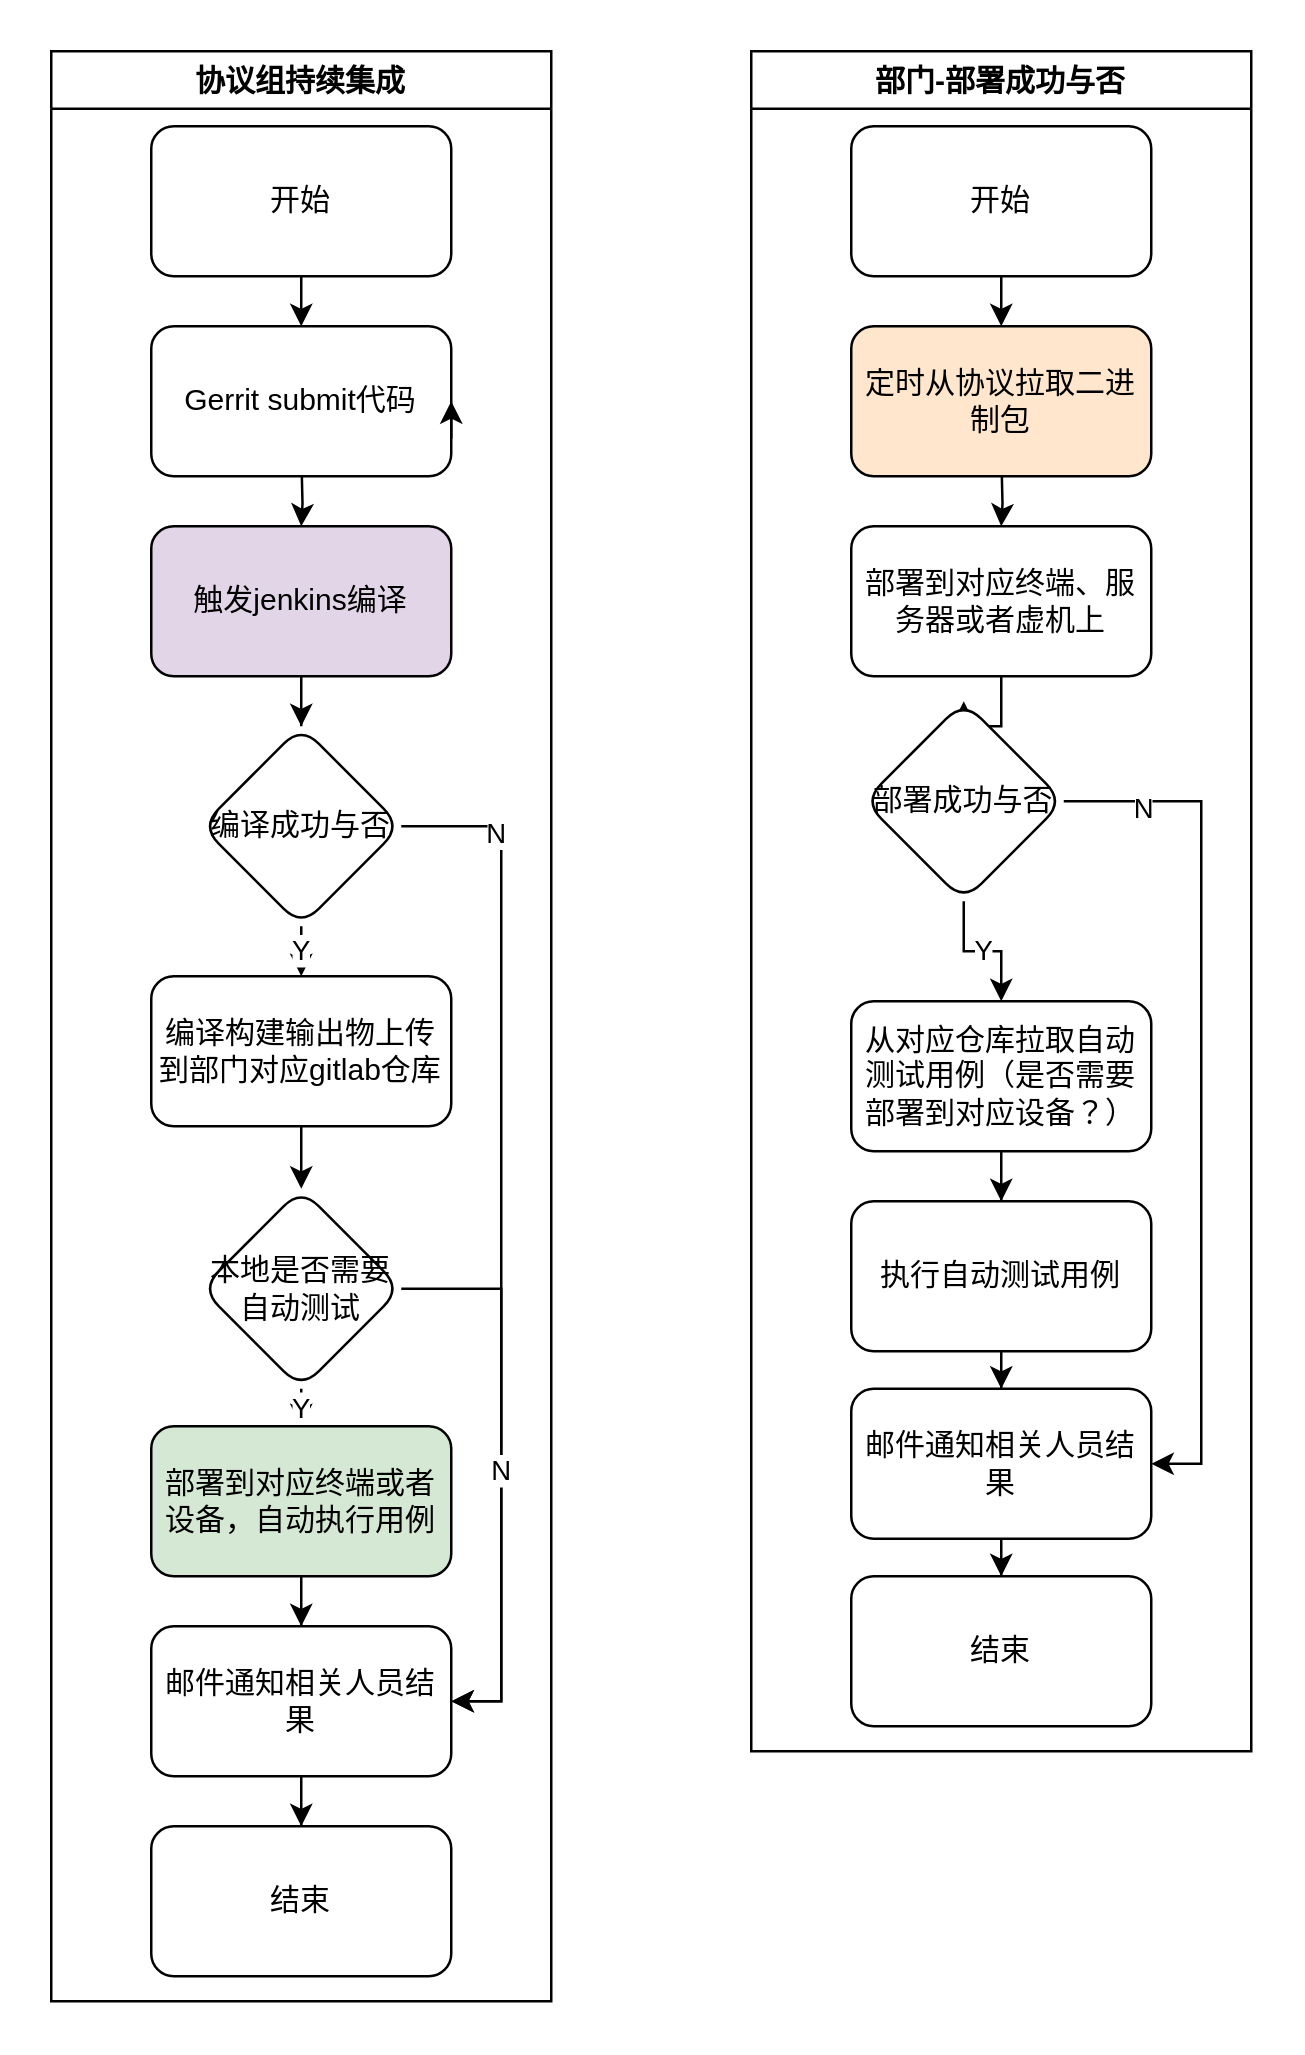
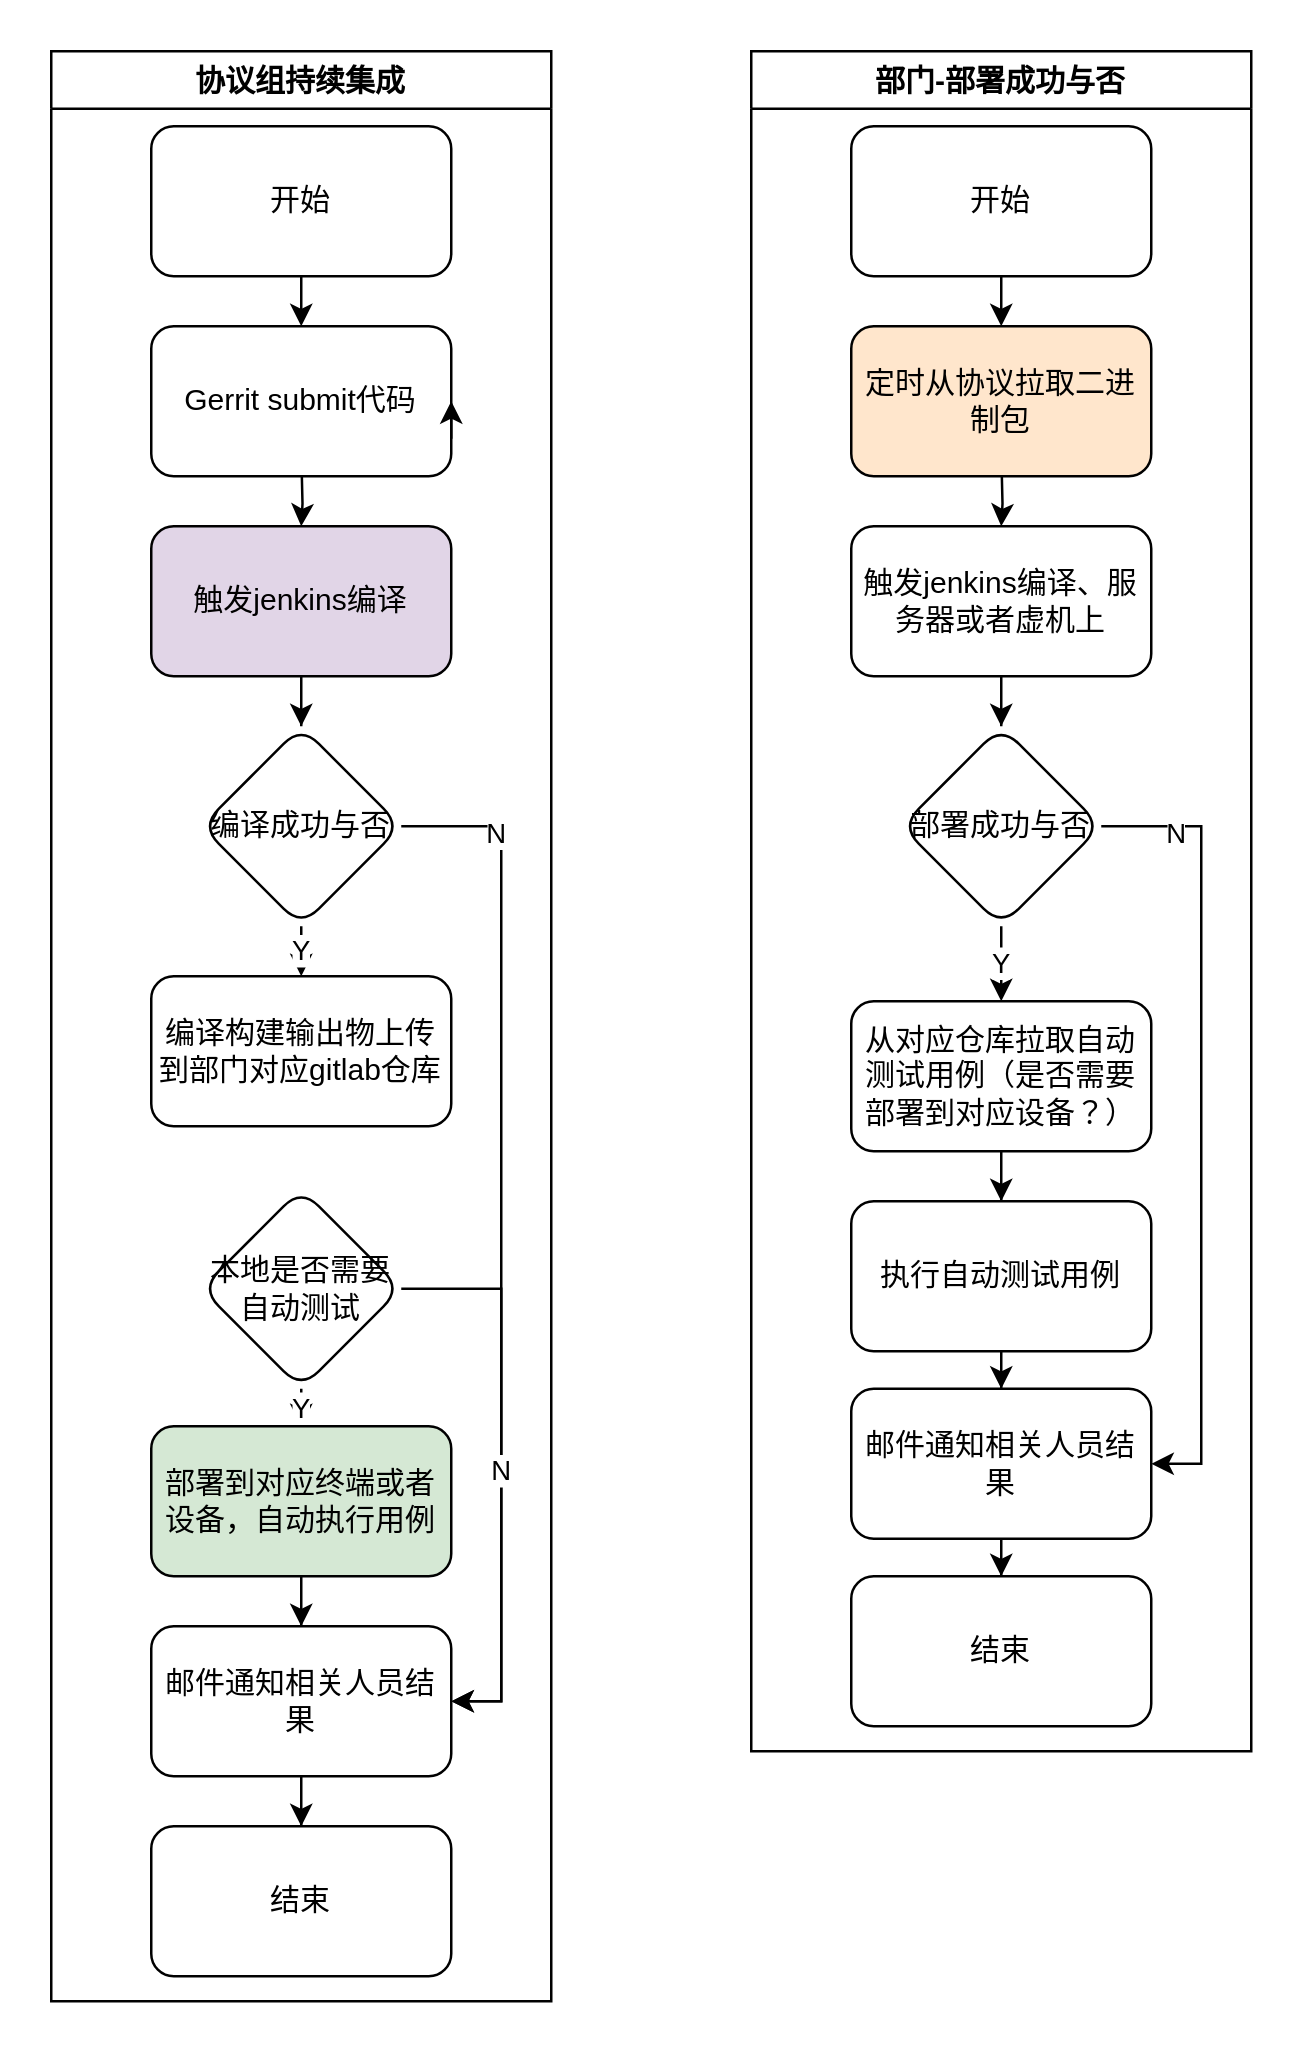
- <mxCell id="25" value="部署到对应终端、服务器或者虚机上" style="whiteSpace=wrap;html=1;rounded=1;glass=0;strokeWidth=1;shadow=0;" vertex="1" parent="1"><mxGeometry x="340" y="210" width="120" height="60" as="geometry" /></mxCell>
+ <mxCell id="25" value="触发jenkins编译、服务器或者虚机上" style="whiteSpace=wrap;html=1;rounded=1;glass=0;strokeWidth=1;shadow=0;" vertex="1" parent="1"><mxGeometry x="340" y="210" width="120" height="60" as="geometry" /></mxCell>
- <mxCell id="35" value="部署成功与否" style="rhombus;whiteSpace=wrap;html=1;rounded=1;glass=0;strokeWidth=1;shadow=0;" vertex="1" parent="1"><mxGeometry x="345" y="280" width="80" height="80" as="geometry" /></mxCell>
+ <mxCell id="35" value="部署成功与否" style="rhombus;whiteSpace=wrap;html=1;rounded=1;glass=0;strokeWidth=1;shadow=0;" vertex="1" parent="1"><mxGeometry x="360" y="290" width="80" height="80" as="geometry" /></mxCell>
- <mxCell id="22" value="" style="edgeStyle=orthogonalEdgeStyle;rounded=0;orthogonalLoop=1;jettySize=auto;html=1;" edge="1" parent="12" source="21" target="15"><mxGeometry relative="1" as="geometry" /></mxCell>
